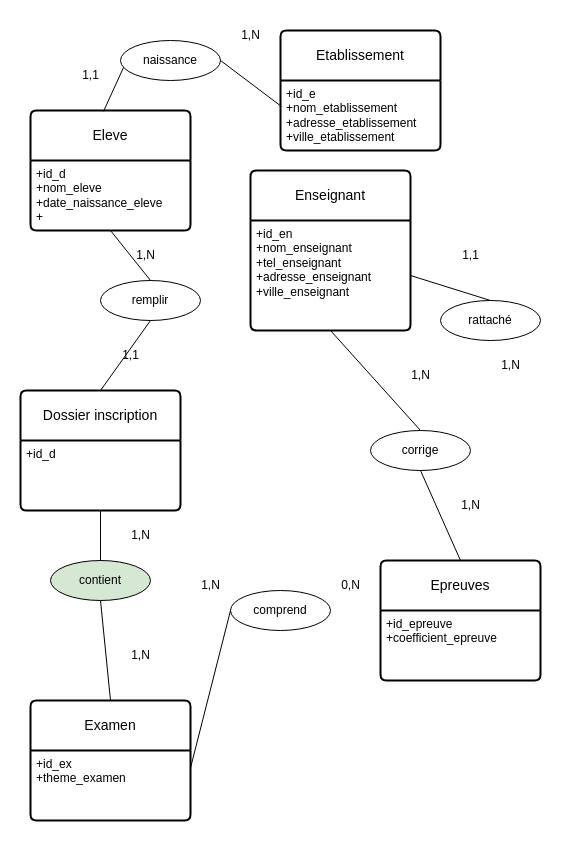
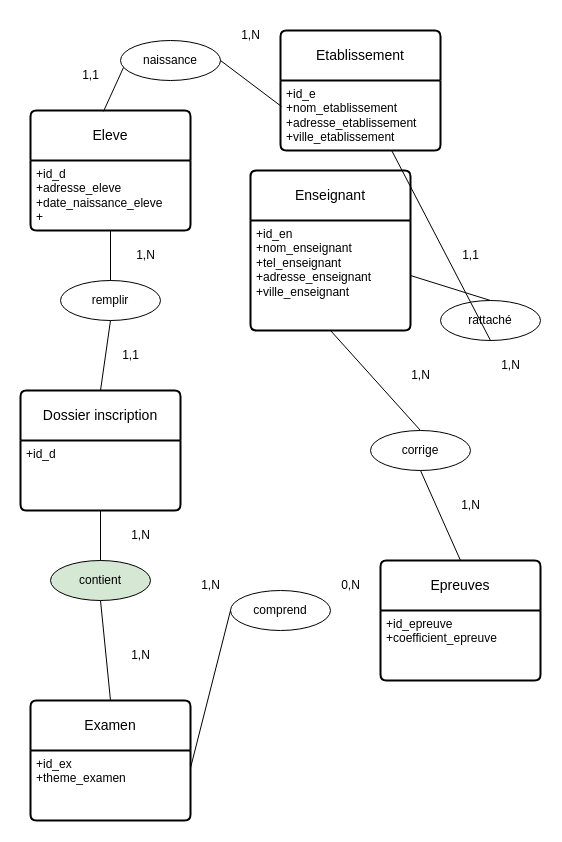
- <mxCell id="15" value="+id_d&lt;br&gt;+nom_eleve&lt;br&gt;&lt;div&gt;+date_naissance_eleve&lt;/div&gt;&lt;div&gt;+&lt;br&gt;&lt;/div&gt;" style="align=left;strokeColor=none;fillColor=none;spacingLeft=4;fontSize=12;verticalAlign=top;resizable=0;rotatable=0;part=1;html=1;" vertex="1" parent="14"><mxGeometry y="50" width="160" height="70" as="geometry" /></mxCell>
+ <mxCell id="15" value="+id_d&lt;br&gt;+adresse_eleve&lt;br&gt;&lt;div&gt;+date_naissance_eleve&lt;/div&gt;&lt;div&gt;+&lt;br&gt;&lt;/div&gt;" style="align=left;strokeColor=none;fillColor=none;spacingLeft=4;fontSize=12;verticalAlign=top;resizable=0;rotatable=0;part=1;html=1;" vertex="1" parent="14"><mxGeometry y="50" width="160" height="70" as="geometry" /></mxCell>
+ <mxCell id="32" value="" style="endArrow=none;html=1;rounded=0;entryX=0.5;entryY=1;entryDx=0;entryDy=0;" edge="1" parent="1" source="4" target="13"><mxGeometry relative="1" as="geometry"><mxPoint x="220" y="400" as="sourcePoint" /><mxPoint x="380" y="400" as="targetPoint" /></mxGeometry></mxCell>
- <mxCell id="16" value="remplir" style="ellipse;whiteSpace=wrap;html=1;align=center;" vertex="1" parent="1"><mxGeometry x="100" y="280" width="100" height="40" as="geometry" /></mxCell>
+ <mxCell id="16" value="remplir" style="ellipse;whiteSpace=wrap;html=1;align=center;" vertex="1" parent="1"><mxGeometry x="60" y="280" width="100" height="40" as="geometry" /></mxCell>
